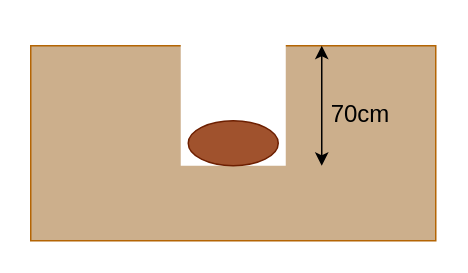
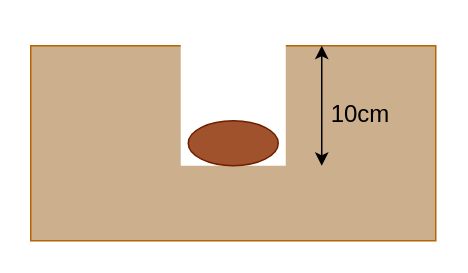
- <mxCell id="5" value="&lt;font style=&quot;font-size: 16px&quot;&gt;70cm&lt;/font&gt;" style="text;html=1;strokeColor=none;fillColor=none;align=center;verticalAlign=middle;whiteSpace=wrap;rounded=0;" vertex="1" parent="1"><mxGeometry x="210" y="60" width="60" height="30" as="geometry" /></mxCell>
+ <mxCell id="5" value="&lt;font style=&quot;font-size: 16px&quot;&gt;10cm&lt;/font&gt;" style="text;html=1;strokeColor=none;fillColor=none;align=center;verticalAlign=middle;whiteSpace=wrap;rounded=0;" vertex="1" parent="1"><mxGeometry x="210" y="60" width="60" height="30" as="geometry" /></mxCell>
